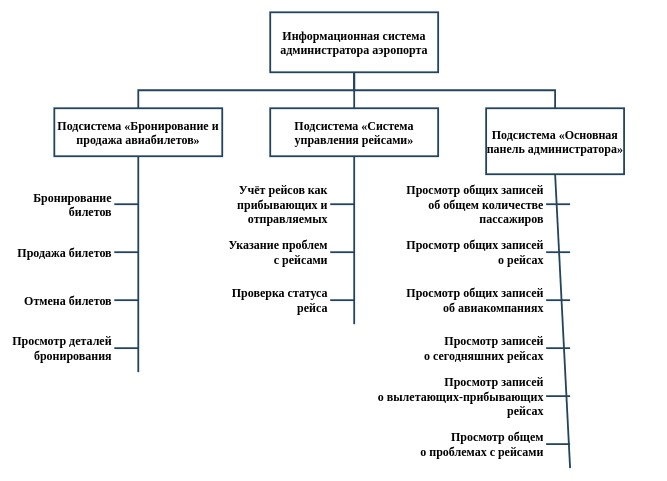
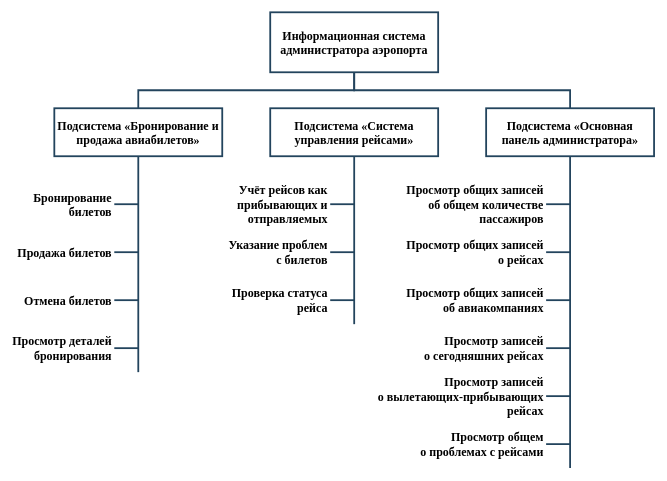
- <mxCell id="6" value="" style="endArrow=none;html=1;rounded=0;entryX=0.5;entryY=1;entryDx=0;entryDy=0;exitX=0.5;exitY=0;exitDx=0;exitDy=0;strokeWidth=3;fillColor=#bac8d3;strokeColor=#23445d;" parent="1" source="4" target="2" edge="1"><mxGeometry width="50" height="50" relative="1" as="geometry"><mxPoint x="610" y="340" as="sourcePoint" /><mxPoint x="660" y="290" as="targetPoint" /></mxGeometry></mxCell>
- <mxCell id="5" value="Подсистема «Основная панель администратора»&lt;br/&gt;" style="rounded=0;whiteSpace=wrap;html=1;fontSize=20;fontFamily=Times New Roman;fontStyle=1;strokeWidth=3;fillColor=#FFFFFF;strokeColor=#23445d;" parent="1" vertex="1"><mxGeometry x="810" y="180" width="230" height="110" as="geometry" /></mxCell>
+ <mxCell id="5" value="Подсистема «Основная панель администратора»&lt;br/&gt;" style="rounded=0;whiteSpace=wrap;html=1;fontSize=20;fontFamily=Times New Roman;fontStyle=1;strokeWidth=3;fillColor=#FFFFFF;strokeColor=#23445d;" parent="1" vertex="1"><mxGeometry x="810" y="180" width="280" height="80" as="geometry" /></mxCell>
- <mxCell id="22" value="Указание проблем с рейсами" style="text;html=1;strokeColor=none;fillColor=none;align=right;verticalAlign=middle;whiteSpace=wrap;rounded=0;fontFamily=Times New Roman;fontSize=20;fontStyle=1;spacingRight=2;" parent="1" vertex="1"><mxGeometry x="380" y="390" width="170" height="60" as="geometry" /></mxCell>
+ <mxCell id="22" value="Указание проблем с билетов" style="text;html=1;strokeColor=none;fillColor=none;align=right;verticalAlign=middle;whiteSpace=wrap;rounded=0;fontFamily=Times New Roman;fontSize=20;fontStyle=1;spacingRight=2;" parent="1" vertex="1"><mxGeometry x="380" y="390" width="170" height="60" as="geometry" /></mxCell>
